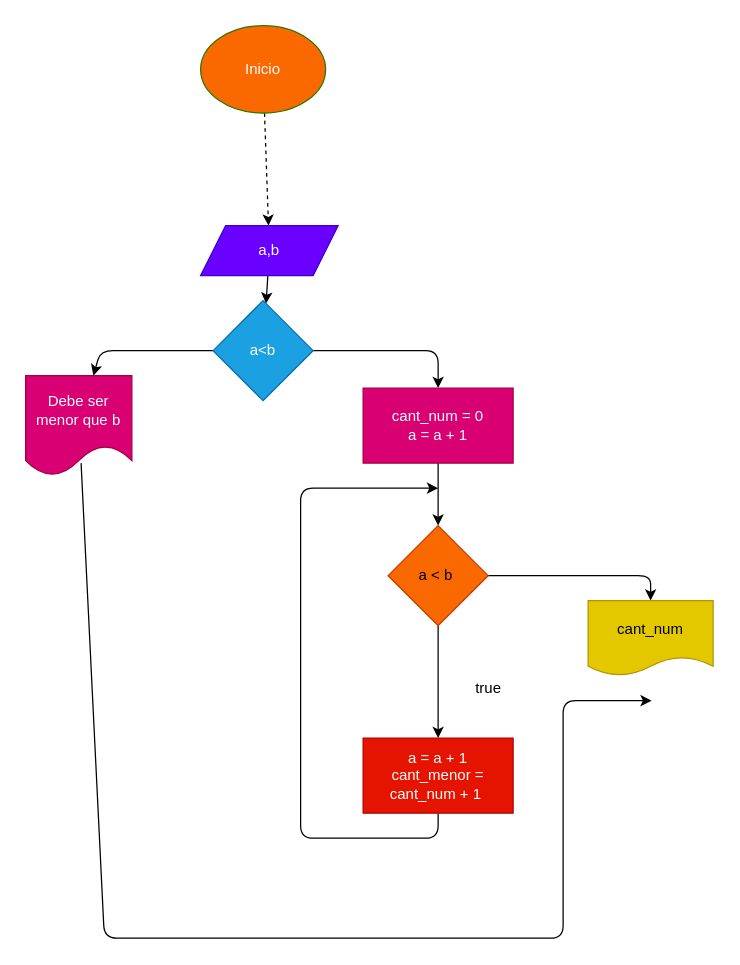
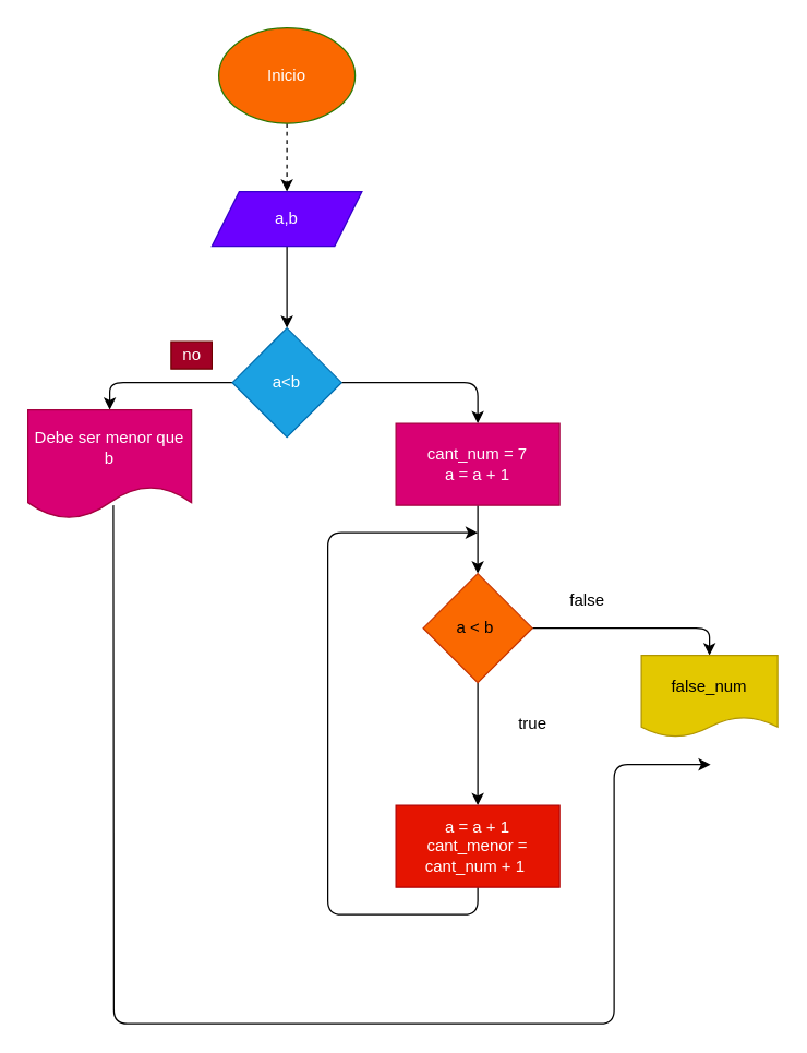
- <mxCell id="5" value="a,b" style="shape=parallelogram;perimeter=parallelogramPerimeter;whiteSpace=wrap;html=1;fixedSize=1;fillColor=#6a00ff;fontColor=#ffffff;strokeColor=#3700CC;" parent="1" vertex="1"><mxGeometry x="160" y="180" width="110" height="40" as="geometry" /></mxCell>
+ <mxCell id="5" value="a,b" style="shape=parallelogram;perimeter=parallelogramPerimeter;whiteSpace=wrap;html=1;fixedSize=1;fillColor=#6a00ff;fontColor=#ffffff;strokeColor=#3700CC;" parent="1" vertex="1"><mxGeometry x="155" y="140" width="110" height="40" as="geometry" /></mxCell>
+ <mxCell id="14" value="no" style="text;html=1;align=center;verticalAlign=middle;resizable=0;points=[];autosize=1;strokeColor=#6F0000;fillColor=#a20025;fontColor=#ffffff;" parent="1" vertex="1"><mxGeometry x="125" y="250" width="30" height="20" as="geometry" /></mxCell>
- <mxCell id="13" value="Debe ser menor que b" style="shape=document;whiteSpace=wrap;html=1;boundedLbl=1;fillColor=#d80073;fontColor=#ffffff;strokeColor=#A50040;" parent="1" vertex="1"><mxGeometry x="20" y="300" width="85" height="80" as="geometry" /></mxCell>
+ <mxCell id="13" value="Debe ser menor que b" style="shape=document;whiteSpace=wrap;html=1;boundedLbl=1;fillColor=#d80073;fontColor=#ffffff;strokeColor=#A50040;" parent="1" vertex="1"><mxGeometry x="20" y="300" width="120" height="80" as="geometry" /></mxCell>
- <mxCell id="11" value="cant_num = 0&lt;br&gt;a = a + 1" style="whiteSpace=wrap;html=1;fillColor=#d80073;fontColor=#ffffff;strokeColor=#A50040;" parent="1" vertex="1"><mxGeometry x="290" y="310" width="120" height="60" as="geometry" /></mxCell>
+ <mxCell id="11" value="cant_num = 7&lt;br&gt;a = a + 1" style="whiteSpace=wrap;html=1;fillColor=#d80073;fontColor=#ffffff;strokeColor=#A50040;" parent="1" vertex="1"><mxGeometry x="290" y="310" width="120" height="60" as="geometry" /></mxCell>
+ <mxCell id="22" value="false" style="text;html=1;align=center;verticalAlign=middle;resizable=0;points=[];autosize=1;strokeColor=none;fillColor=none;" parent="1" vertex="1"><mxGeometry x="410" y="430" width="40" height="20" as="geometry" /></mxCell>
- <mxCell id="20" value="cant_num" style="shape=document;whiteSpace=wrap;html=1;boundedLbl=1;size=0.25;fillColor=#e3c800;fontColor=#000000;strokeColor=#B09500;" parent="1" vertex="1"><mxGeometry x="470" y="480" width="100" height="60" as="geometry" /></mxCell>
+ <mxCell id="20" value="false_num" style="shape=document;whiteSpace=wrap;html=1;boundedLbl=1;size=0.25;fillColor=#e3c800;fontColor=#000000;strokeColor=#B09500;" parent="1" vertex="1"><mxGeometry x="470" y="480" width="100" height="60" as="geometry" /></mxCell>
- <mxCell id="21" value="true" style="text;html=1;align=center;verticalAlign=middle;resizable=0;points=[];autosize=1;strokeColor=none;fillColor=none;" parent="1" vertex="1"><mxGeometry x="370" y="540" width="40" height="20" as="geometry" /></mxCell>
+ <mxCell id="21" value="true" style="text;html=1;align=center;verticalAlign=middle;resizable=0;points=[];autosize=1;strokeColor=none;fillColor=none;" parent="1" vertex="1"><mxGeometry x="370" y="520" width="40" height="20" as="geometry" /></mxCell>
